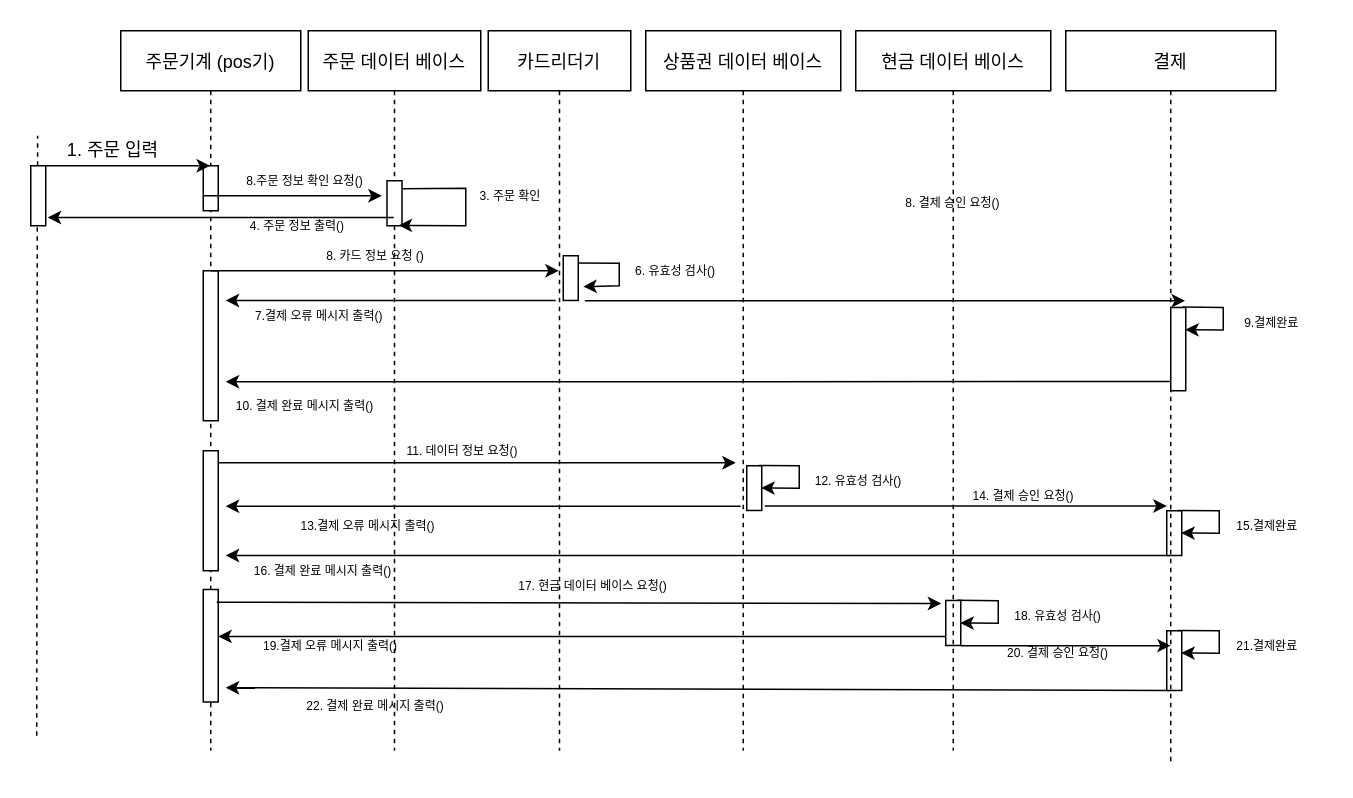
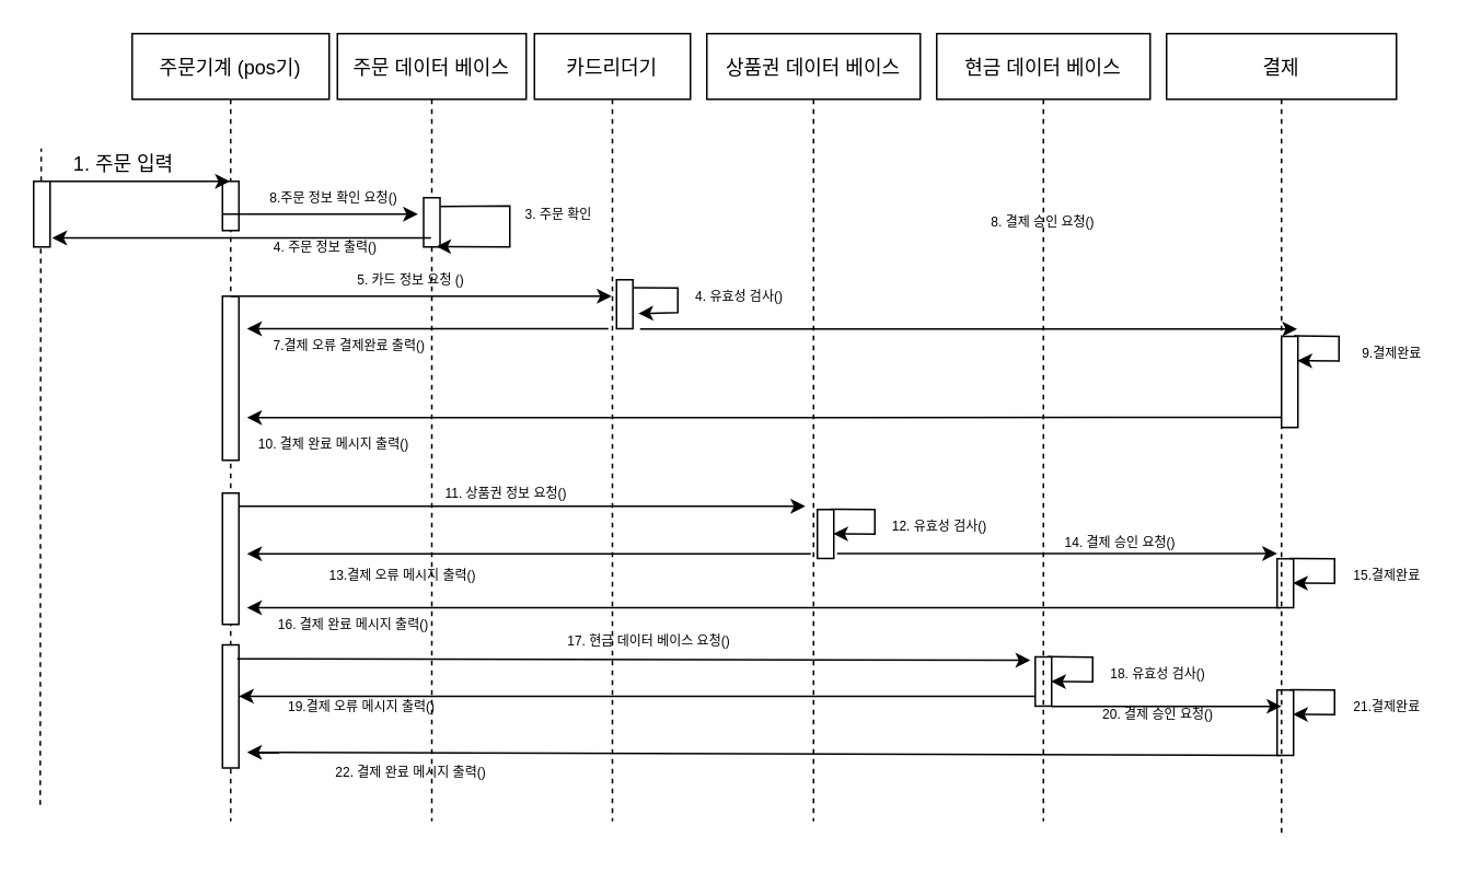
- <mxCell id="36" value="8. 카드 정보 요청 ()" style="text;html=1;strokeColor=none;fillColor=none;align=center;verticalAlign=middle;whiteSpace=wrap;rounded=0;fontSize=8;" parent="30" vertex="1"><mxGeometry x="-15" y="140" width="120" height="20" as="geometry" /></mxCell>
+ <mxCell id="36" value="5. 카드 정보 요청 ()" style="text;html=1;strokeColor=none;fillColor=none;align=center;verticalAlign=middle;whiteSpace=wrap;rounded=0;fontSize=8;" parent="30" vertex="1"><mxGeometry x="-15" y="140" width="120" height="20" as="geometry" /></mxCell>
- <mxCell id="43" value="6. 유효성 검사()" style="text;html=1;strokeColor=none;fillColor=none;align=center;verticalAlign=middle;whiteSpace=wrap;rounded=0;fontSize=8;" parent="42" vertex="1"><mxGeometry x="-20.0" y="150" width="80" height="20" as="geometry" /></mxCell>
+ <mxCell id="43" value="4. 유효성 검사()" style="text;html=1;strokeColor=none;fillColor=none;align=center;verticalAlign=middle;whiteSpace=wrap;rounded=0;fontSize=8;" parent="42" vertex="1"><mxGeometry x="-20.0" y="150" width="80" height="20" as="geometry" /></mxCell>
- <mxCell id="65" value="7.결제 오류 메시지 출력()" style="text;html=1;strokeColor=none;fillColor=none;align=center;verticalAlign=middle;whiteSpace=wrap;rounded=0;fontSize=8;" parent="1" vertex="1"><mxGeometry x="150" y="199.82" width="125" height="20" as="geometry" /></mxCell>
+ <mxCell id="65" value="7.결제 오류 결제완료 출력()" style="text;html=1;strokeColor=none;fillColor=none;align=center;verticalAlign=middle;whiteSpace=wrap;rounded=0;fontSize=8;" parent="1" vertex="1"><mxGeometry x="150" y="199.82" width="125" height="20" as="geometry" /></mxCell>
- <mxCell id="61" value="11. 데이터 정보 요청()" style="text;html=1;strokeColor=none;fillColor=none;align=center;verticalAlign=middle;whiteSpace=wrap;rounded=0;fontSize=8;" parent="1" vertex="1"><mxGeometry x="247.5" y="290" width="120" height="20" as="geometry" /></mxCell>
+ <mxCell id="61" value="11. 상품권 정보 요청()" style="text;html=1;strokeColor=none;fillColor=none;align=center;verticalAlign=middle;whiteSpace=wrap;rounded=0;fontSize=8;" parent="1" vertex="1"><mxGeometry x="247.5" y="290" width="120" height="20" as="geometry" /></mxCell>
